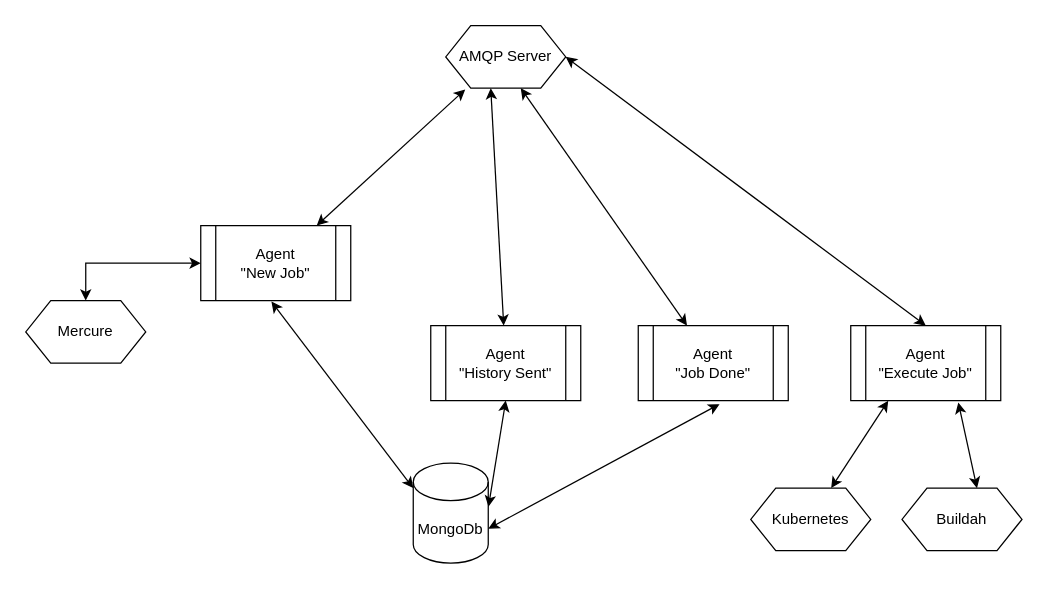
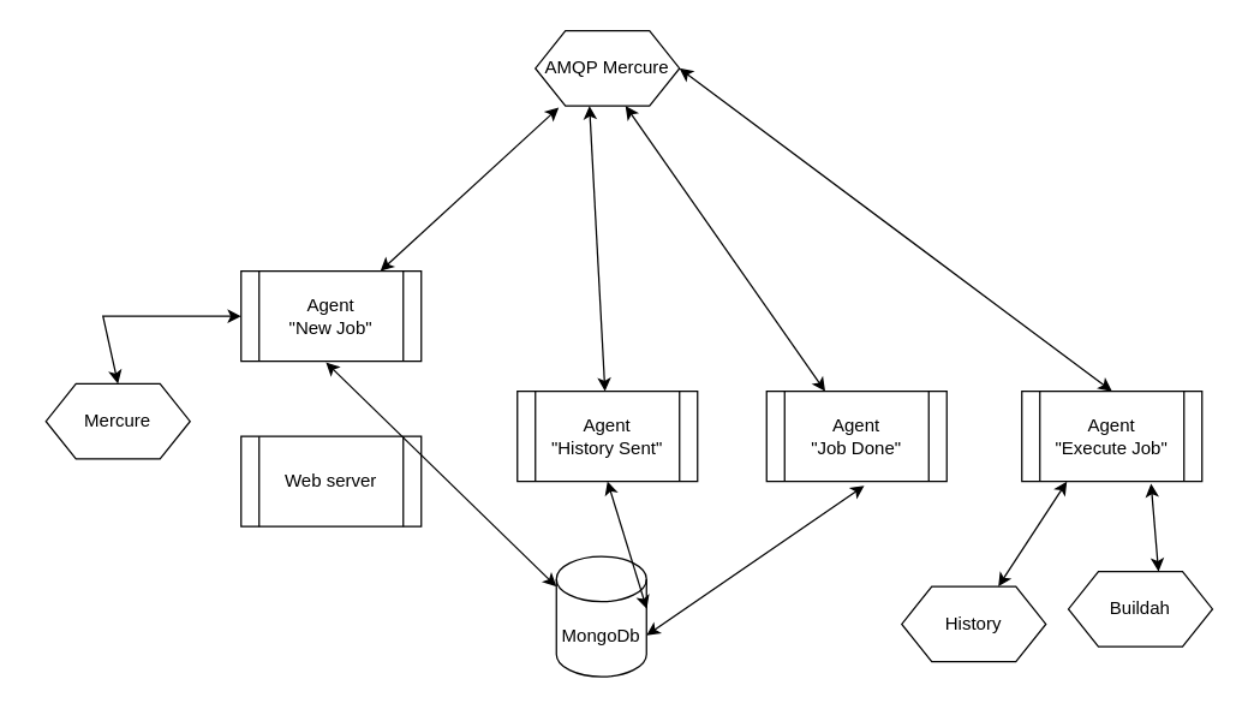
- <mxCell id="8" value="AMQP Server" style="shape=hexagon;perimeter=hexagonPerimeter2;whiteSpace=wrap;html=1;fixedSize=1;" vertex="1" parent="1"><mxGeometry x="356" y="20" width="96" height="50" as="geometry" /></mxCell>
+ <mxCell id="8" value="AMQP Mercure" style="shape=hexagon;perimeter=hexagonPerimeter2;whiteSpace=wrap;html=1;fixedSize=1;" vertex="1" parent="1"><mxGeometry x="356" y="20" width="96" height="50" as="geometry" /></mxCell>
- <mxCell id="11" value="Mercure" style="shape=hexagon;perimeter=hexagonPerimeter2;whiteSpace=wrap;html=1;fixedSize=1;" vertex="1" parent="1"><mxGeometry x="20" y="240" width="96" height="50" as="geometry" /></mxCell>
+ <mxCell id="11" value="Mercure" style="shape=hexagon;perimeter=hexagonPerimeter2;whiteSpace=wrap;html=1;fixedSize=1;" vertex="1" parent="1"><mxGeometry x="30" y="255" width="96" height="50" as="geometry" /></mxCell>
+ <mxCell id="4" value="Web server" style="shape=process;whiteSpace=wrap;html=1;backgroundOutline=1;" vertex="1" parent="1"><mxGeometry x="160" y="290" width="120" height="60" as="geometry" /></mxCell>
- <mxCell id="2" value="MongoDb" style="shape=cylinder3;whiteSpace=wrap;html=1;boundedLbl=1;backgroundOutline=1;size=15;" vertex="1" parent="1"><mxGeometry x="330" y="370" width="60" height="80" as="geometry" /></mxCell>
+ <mxCell id="2" value="MongoDb" style="shape=cylinder3;whiteSpace=wrap;html=1;boundedLbl=1;backgroundOutline=1;size=15;" vertex="1" parent="1"><mxGeometry x="370" y="370" width="60" height="80" as="geometry" /></mxCell>
- <mxCell id="10" value="Kubernetes" style="shape=hexagon;perimeter=hexagonPerimeter2;whiteSpace=wrap;html=1;fixedSize=1;" vertex="1" parent="1"><mxGeometry x="600" y="390" width="96" height="50" as="geometry" /></mxCell>
+ <mxCell id="10" value="History" style="shape=hexagon;perimeter=hexagonPerimeter2;whiteSpace=wrap;html=1;fixedSize=1;" vertex="1" parent="1"><mxGeometry x="600" y="390" width="96" height="50" as="geometry" /></mxCell>
- <mxCell id="9" value="Buildah" style="shape=hexagon;perimeter=hexagonPerimeter2;whiteSpace=wrap;html=1;fixedSize=1;" vertex="1" parent="1"><mxGeometry x="721" y="390" width="96" height="50" as="geometry" /></mxCell>
+ <mxCell id="9" value="Buildah" style="shape=hexagon;perimeter=hexagonPerimeter2;whiteSpace=wrap;html=1;fixedSize=1;" vertex="1" parent="1"><mxGeometry x="711" y="380" width="96" height="50" as="geometry" /></mxCell>
